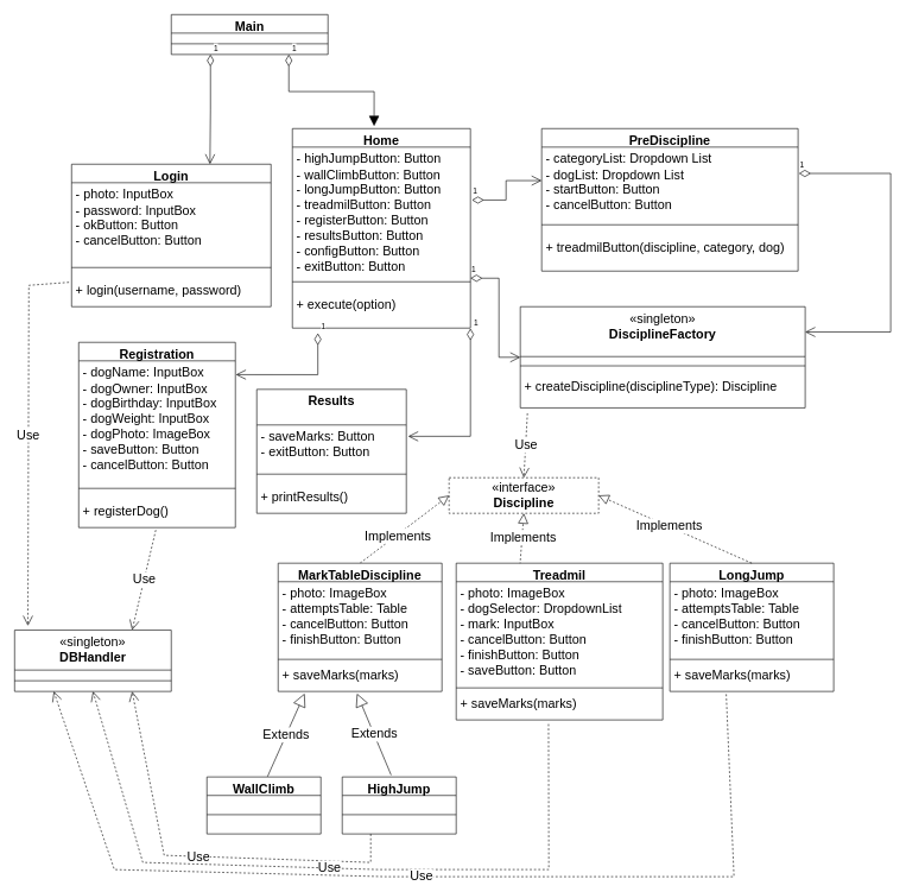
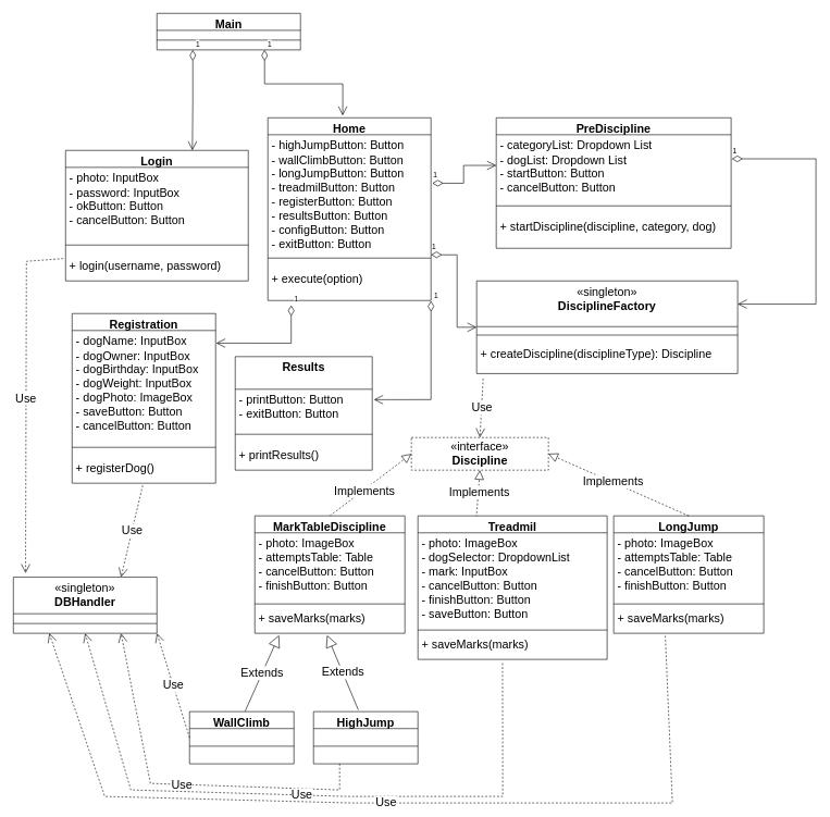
- <mxCell id="47" value="1" style="endArrow=block;html=1;endSize=12;startArrow=diamondThin;startSize=14;startFill=0;edgeStyle=orthogonalEdgeStyle;align=left;verticalAlign=bottom;rounded=0;entryX=0.459;entryY=-0.012;entryDx=0;entryDy=0;entryPerimeter=0;exitX=0.75;exitY=1;exitDx=0;exitDy=0;" edge="1" parent="1" source="45" target="33"><mxGeometry x="-1" y="3" relative="1" as="geometry"><mxPoint x="480" y="50" as="sourcePoint" /><mxPoint x="400" y="180" as="targetPoint" /></mxGeometry></mxCell>
+ <mxCell id="47" value="1" style="endArrow=open;html=1;endSize=12;startArrow=diamondThin;startSize=14;startFill=0;edgeStyle=orthogonalEdgeStyle;align=left;verticalAlign=bottom;rounded=0;entryX=0.459;entryY=-0.012;entryDx=0;entryDy=0;entryPerimeter=0;exitX=0.75;exitY=1;exitDx=0;exitDy=0;" edge="1" parent="1" source="45" target="33"><mxGeometry x="-1" y="3" relative="1" as="geometry"><mxPoint x="480" y="50" as="sourcePoint" /><mxPoint x="400" y="180" as="targetPoint" /></mxGeometry></mxCell>
- <mxCell id="40" value="+ treadmilButton(discipline, category, dog)" style="text;strokeColor=none;fillColor=none;align=left;verticalAlign=top;spacingLeft=4;spacingRight=4;overflow=hidden;rotatable=0;points=[[0,0.5],[1,0.5]];portConstraint=eastwest;whiteSpace=wrap;html=1;fontSize=18;" parent="37" vertex="1"><mxGeometry y="150" width="360" height="50" as="geometry" /></mxCell>
+ <mxCell id="40" value="+ startDiscipline(discipline, category, dog)" style="text;strokeColor=none;fillColor=none;align=left;verticalAlign=top;spacingLeft=4;spacingRight=4;overflow=hidden;rotatable=0;points=[[0,0.5],[1,0.5]];portConstraint=eastwest;whiteSpace=wrap;html=1;fontSize=18;" parent="37" vertex="1"><mxGeometry y="150" width="360" height="50" as="geometry" /></mxCell>
- <mxCell id="42" value="- saveMarks: Button&lt;br style=&quot;font-size: 18px;&quot;&gt;- exitButton: Button" style="text;strokeColor=none;fillColor=none;align=left;verticalAlign=top;spacingLeft=4;spacingRight=4;overflow=hidden;rotatable=0;points=[[0,0.5],[1,0.5]];portConstraint=eastwest;whiteSpace=wrap;html=1;fontSize=18;" parent="41" vertex="1"><mxGeometry y="50" width="210" height="54" as="geometry" /></mxCell>
+ <mxCell id="42" value="- printButton: Button&lt;br style=&quot;font-size: 18px;&quot;&gt;- exitButton: Button" style="text;strokeColor=none;fillColor=none;align=left;verticalAlign=top;spacingLeft=4;spacingRight=4;overflow=hidden;rotatable=0;points=[[0,0.5],[1,0.5]];portConstraint=eastwest;whiteSpace=wrap;html=1;fontSize=18;" parent="41" vertex="1"><mxGeometry y="50" width="210" height="54" as="geometry" /></mxCell>
+ <mxCell id="58" value="Use" style="endArrow=open;endSize=12;dashed=1;html=1;rounded=0;exitX=0;exitY=0.5;exitDx=0;exitDy=0;fontSize=18;entryX=1;entryY=1;entryDx=0;entryDy=0;" edge="1" parent="1" source="3" target="56"><mxGeometry width="160" relative="1" as="geometry"><mxPoint x="750" y="590" as="sourcePoint" /><mxPoint x="130" y="890" as="targetPoint" /></mxGeometry></mxCell>
